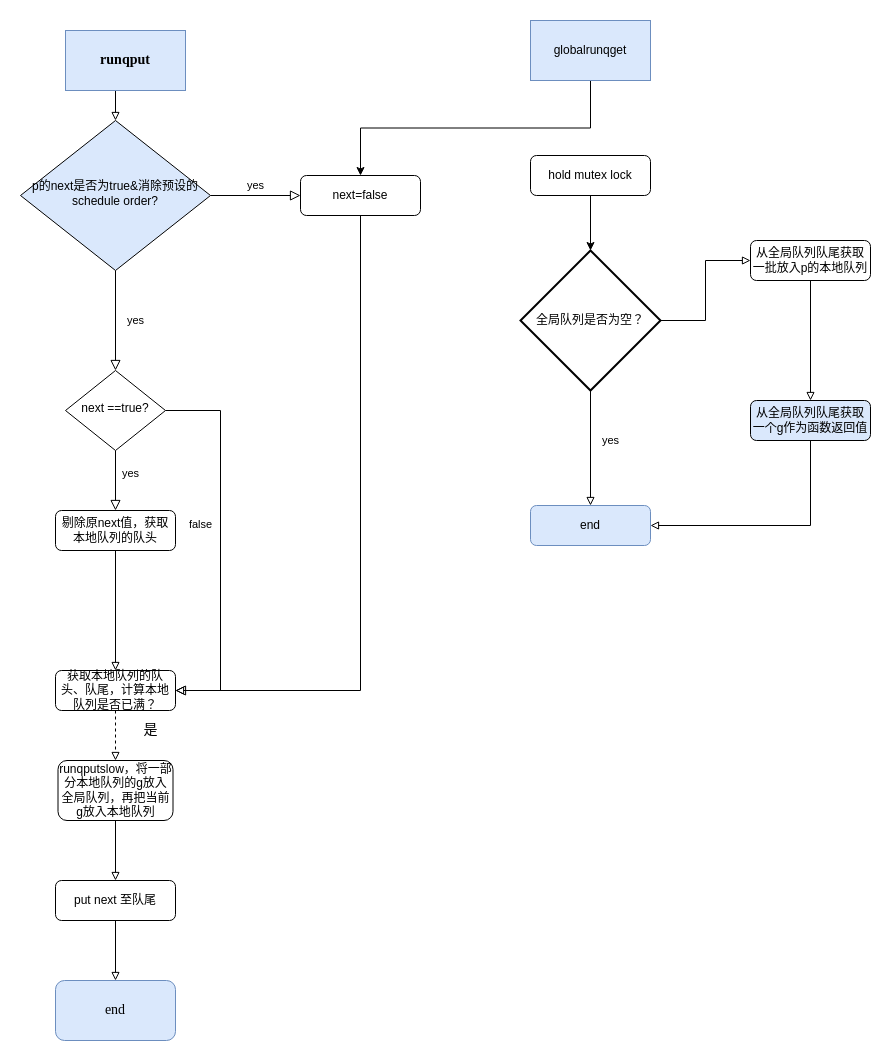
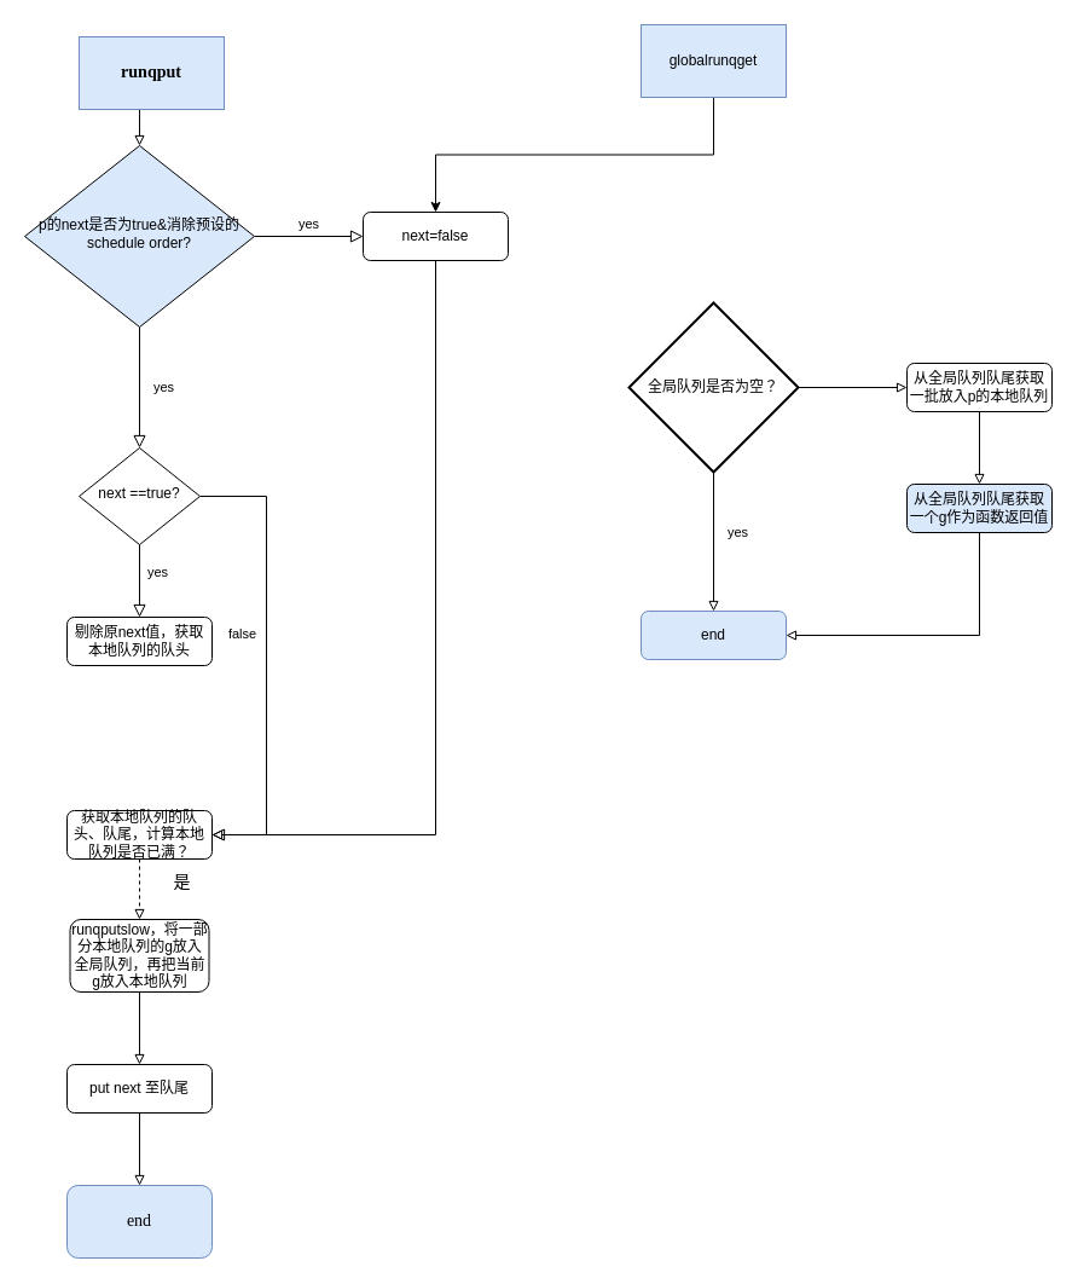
- <mxCell id="28" value="hold mutex lock" style="rounded=1;whiteSpace=wrap;html=1;fontSize=12;glass=0;strokeWidth=1;shadow=0;" parent="1" vertex="1"><mxGeometry x="530" y="155" width="120" height="40" as="geometry" /></mxCell>
- <mxCell id="27" style="edgeStyle=orthogonalEdgeStyle;rounded=0;orthogonalLoop=1;jettySize=auto;html=1;exitX=0.5;exitY=1;exitDx=0;exitDy=0;" parent="1" source="28" target="26" edge="1"><mxGeometry relative="1" as="geometry" /></mxCell>
- <mxCell id="31" value="从全局队列队尾获取一批放入p的本地队列" style="rounded=1;whiteSpace=wrap;html=1;fontSize=12;glass=0;strokeWidth=1;shadow=0;" parent="1" vertex="1"><mxGeometry x="750" y="240" width="120" height="40" as="geometry" /></mxCell>
+ <mxCell id="31" value="从全局队列队尾获取一批放入p的本地队列" style="rounded=1;whiteSpace=wrap;html=1;fontSize=12;glass=0;strokeWidth=1;shadow=0;" parent="1" vertex="1"><mxGeometry x="750" y="300" width="120" height="40" as="geometry" /></mxCell>
- <mxCell id="10" style="edgeStyle=orthogonalEdgeStyle;rounded=0;orthogonalLoop=1;jettySize=auto;html=1;exitX=0.5;exitY=1;exitDx=0;exitDy=0;entryX=0.5;entryY=0;entryDx=0;entryDy=0;fontFamily=Times New Roman;fontSize=14;endArrow=block;endFill=0;" parent="1" source="11" target="15" edge="1"><mxGeometry relative="1" as="geometry" /></mxCell>
